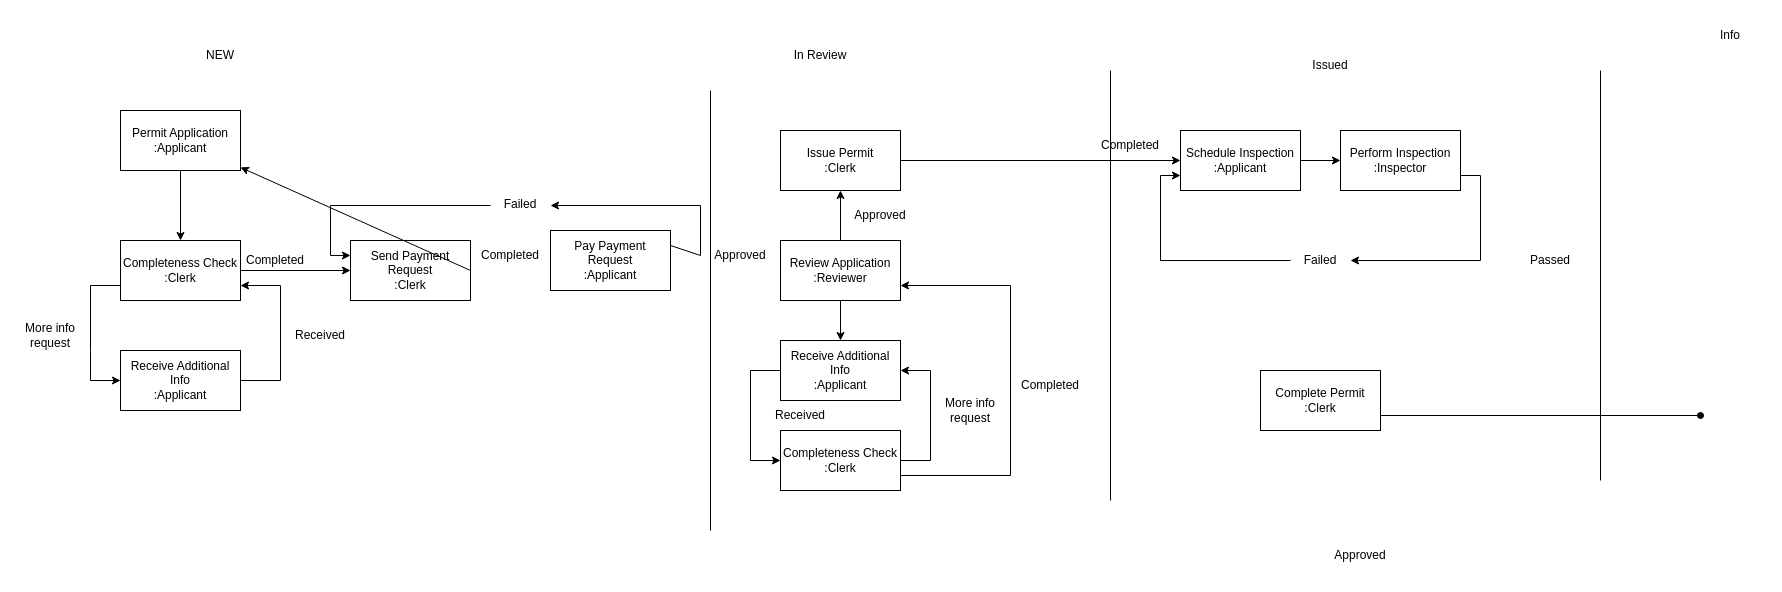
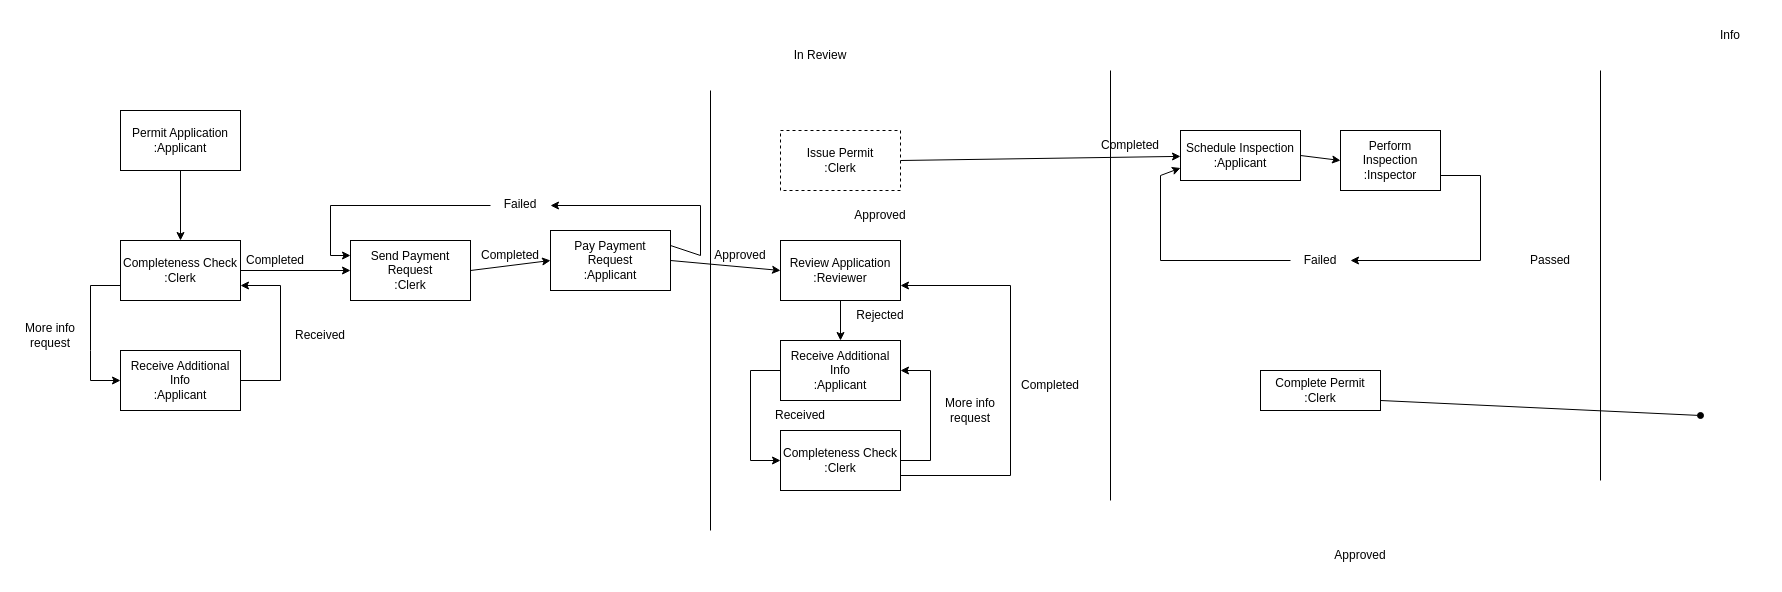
- <mxCell id="6" value="NEW" style="text;html=1;strokeColor=none;fillColor=none;align=center;verticalAlign=middle;whiteSpace=wrap;rounded=0;" parent="1" vertex="1"><mxGeometry x="190" y="40" width="60" height="30" as="geometry" /></mxCell>
- <mxCell id="48" value="Issued" style="text;html=1;strokeColor=none;fillColor=none;align=center;verticalAlign=middle;whiteSpace=wrap;rounded=0;" parent="1" vertex="1"><mxGeometry x="1300" y="50" width="60" height="30" as="geometry" /></mxCell>
- <mxCell id="35" value="Issue Permit&lt;br&gt;:Clerk" style="rounded=0;whiteSpace=wrap;html=1;" parent="1" vertex="1"><mxGeometry x="780" y="130" width="120" height="60" as="geometry" /></mxCell>
+ <mxCell id="35" value="Issue Permit&lt;br&gt;:Clerk" style="rounded=0;whiteSpace=wrap;html=1;dashed=1;" parent="1" vertex="1"><mxGeometry x="780" y="130" width="120" height="60" as="geometry" /></mxCell>
- <mxCell id="38" value="Schedule Inspection&lt;br&gt;:Applicant" style="rounded=0;whiteSpace=wrap;html=1;" parent="1" vertex="1"><mxGeometry x="1180" y="130" width="120" height="60" as="geometry" /></mxCell>
+ <mxCell id="38" value="Schedule Inspection&lt;br&gt;:Applicant" style="rounded=0;whiteSpace=wrap;html=1;" parent="1" vertex="1"><mxGeometry x="1180" y="130" width="120" height="50" as="geometry" /></mxCell>
- <mxCell id="39" value="Perform Inspection&lt;br&gt;:Inspector" style="rounded=0;whiteSpace=wrap;html=1;" parent="1" vertex="1"><mxGeometry x="1340" y="130" width="120" height="60" as="geometry" /></mxCell>
+ <mxCell id="39" value="Perform Inspection&lt;br&gt;:Inspector" style="rounded=0;whiteSpace=wrap;html=1;" parent="1" vertex="1"><mxGeometry x="1340" y="130" width="100" height="60" as="geometry" /></mxCell>
- <mxCell id="51" value="" style="endArrow=classic;html=1;rounded=0;exitX=0.5;exitY=0;exitDx=0;exitDy=0;entryX=0.5;entryY=1;entryDx=0;entryDy=0;" edge="1" parent="1" source="14" target="35"><mxGeometry width="50" height="50" relative="1" as="geometry"><mxPoint x="1180" y="260" as="sourcePoint" /><mxPoint x="1230" y="210" as="targetPoint" /></mxGeometry></mxCell>
- <mxCell id="28" value="" style="endArrow=classic;html=1;rounded=0;exitX=1;exitY=0.5;exitDx=0;exitDy=0;" parent="1" source="26" target="3" edge="1"><mxGeometry width="50" height="50" relative="1" as="geometry"><mxPoint x="790" y="400" as="sourcePoint" /><mxPoint x="840" y="350" as="targetPoint" /></mxGeometry></mxCell>
+ <mxCell id="28" value="" style="endArrow=classic;html=1;rounded=0;exitX=1;exitY=0.5;exitDx=0;exitDy=0;entryX=0;entryY=0.5;entryDx=0;entryDy=0;" parent="1" source="26" target="27" edge="1"><mxGeometry width="50" height="50" relative="1" as="geometry"><mxPoint x="790" y="400" as="sourcePoint" /><mxPoint x="840" y="350" as="targetPoint" /></mxGeometry></mxCell>
+ <mxCell id="53" value="" style="endArrow=classic;html=1;rounded=0;exitX=1;exitY=0.5;exitDx=0;exitDy=0;entryX=0;entryY=0.5;entryDx=0;entryDy=0;" edge="1" parent="1" source="27" target="14"><mxGeometry width="50" height="50" relative="1" as="geometry"><mxPoint x="310" y="280" as="sourcePoint" /><mxPoint x="360" y="230" as="targetPoint" /></mxGeometry></mxCell>
+ <mxCell id="17" value="Rejected" style="text;html=1;strokeColor=none;fillColor=none;align=center;verticalAlign=middle;whiteSpace=wrap;rounded=0;" parent="1" vertex="1"><mxGeometry x="850" y="300" width="60" height="30" as="geometry" /></mxCell>
- <mxCell id="45" value="Complete Permit&lt;br&gt;:Clerk" style="rounded=0;whiteSpace=wrap;html=1;" parent="1" vertex="1"><mxGeometry x="1260" y="370" width="120" height="60" as="geometry" /></mxCell>
+ <mxCell id="45" value="Complete Permit&lt;br&gt;:Clerk" style="rounded=0;whiteSpace=wrap;html=1;" parent="1" vertex="1"><mxGeometry x="1260" y="370" width="120" height="40" as="geometry" /></mxCell>
